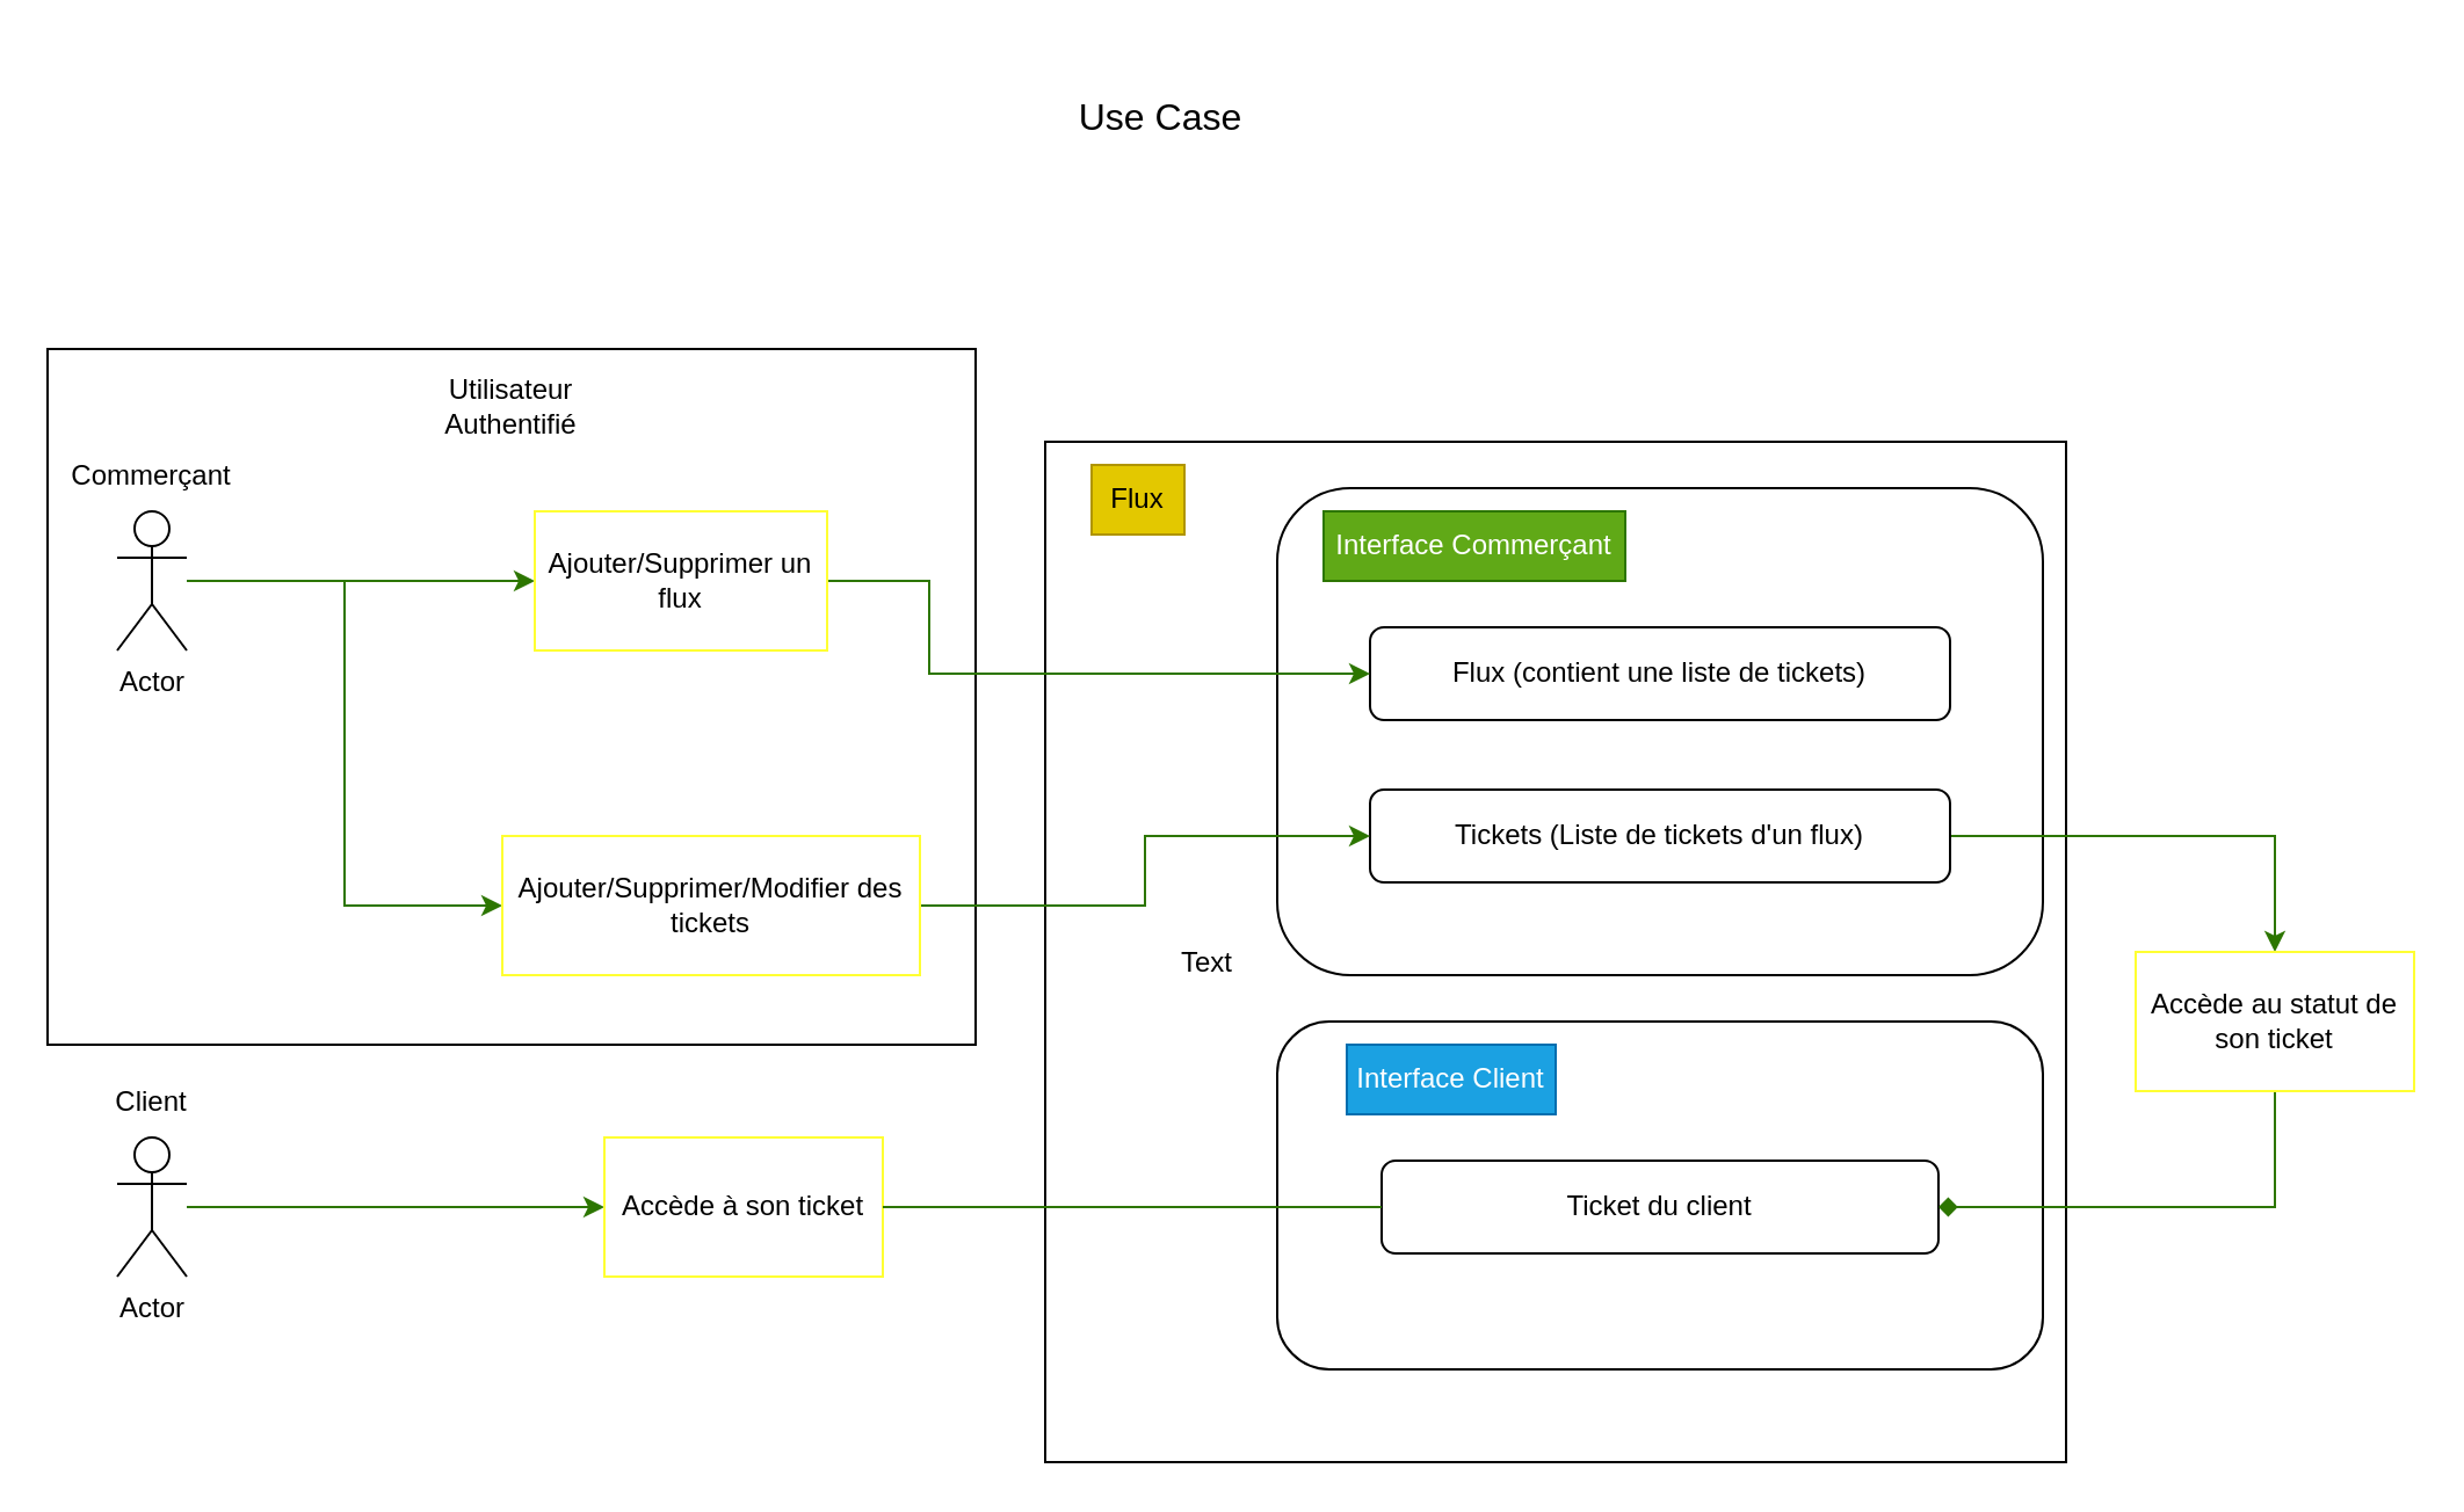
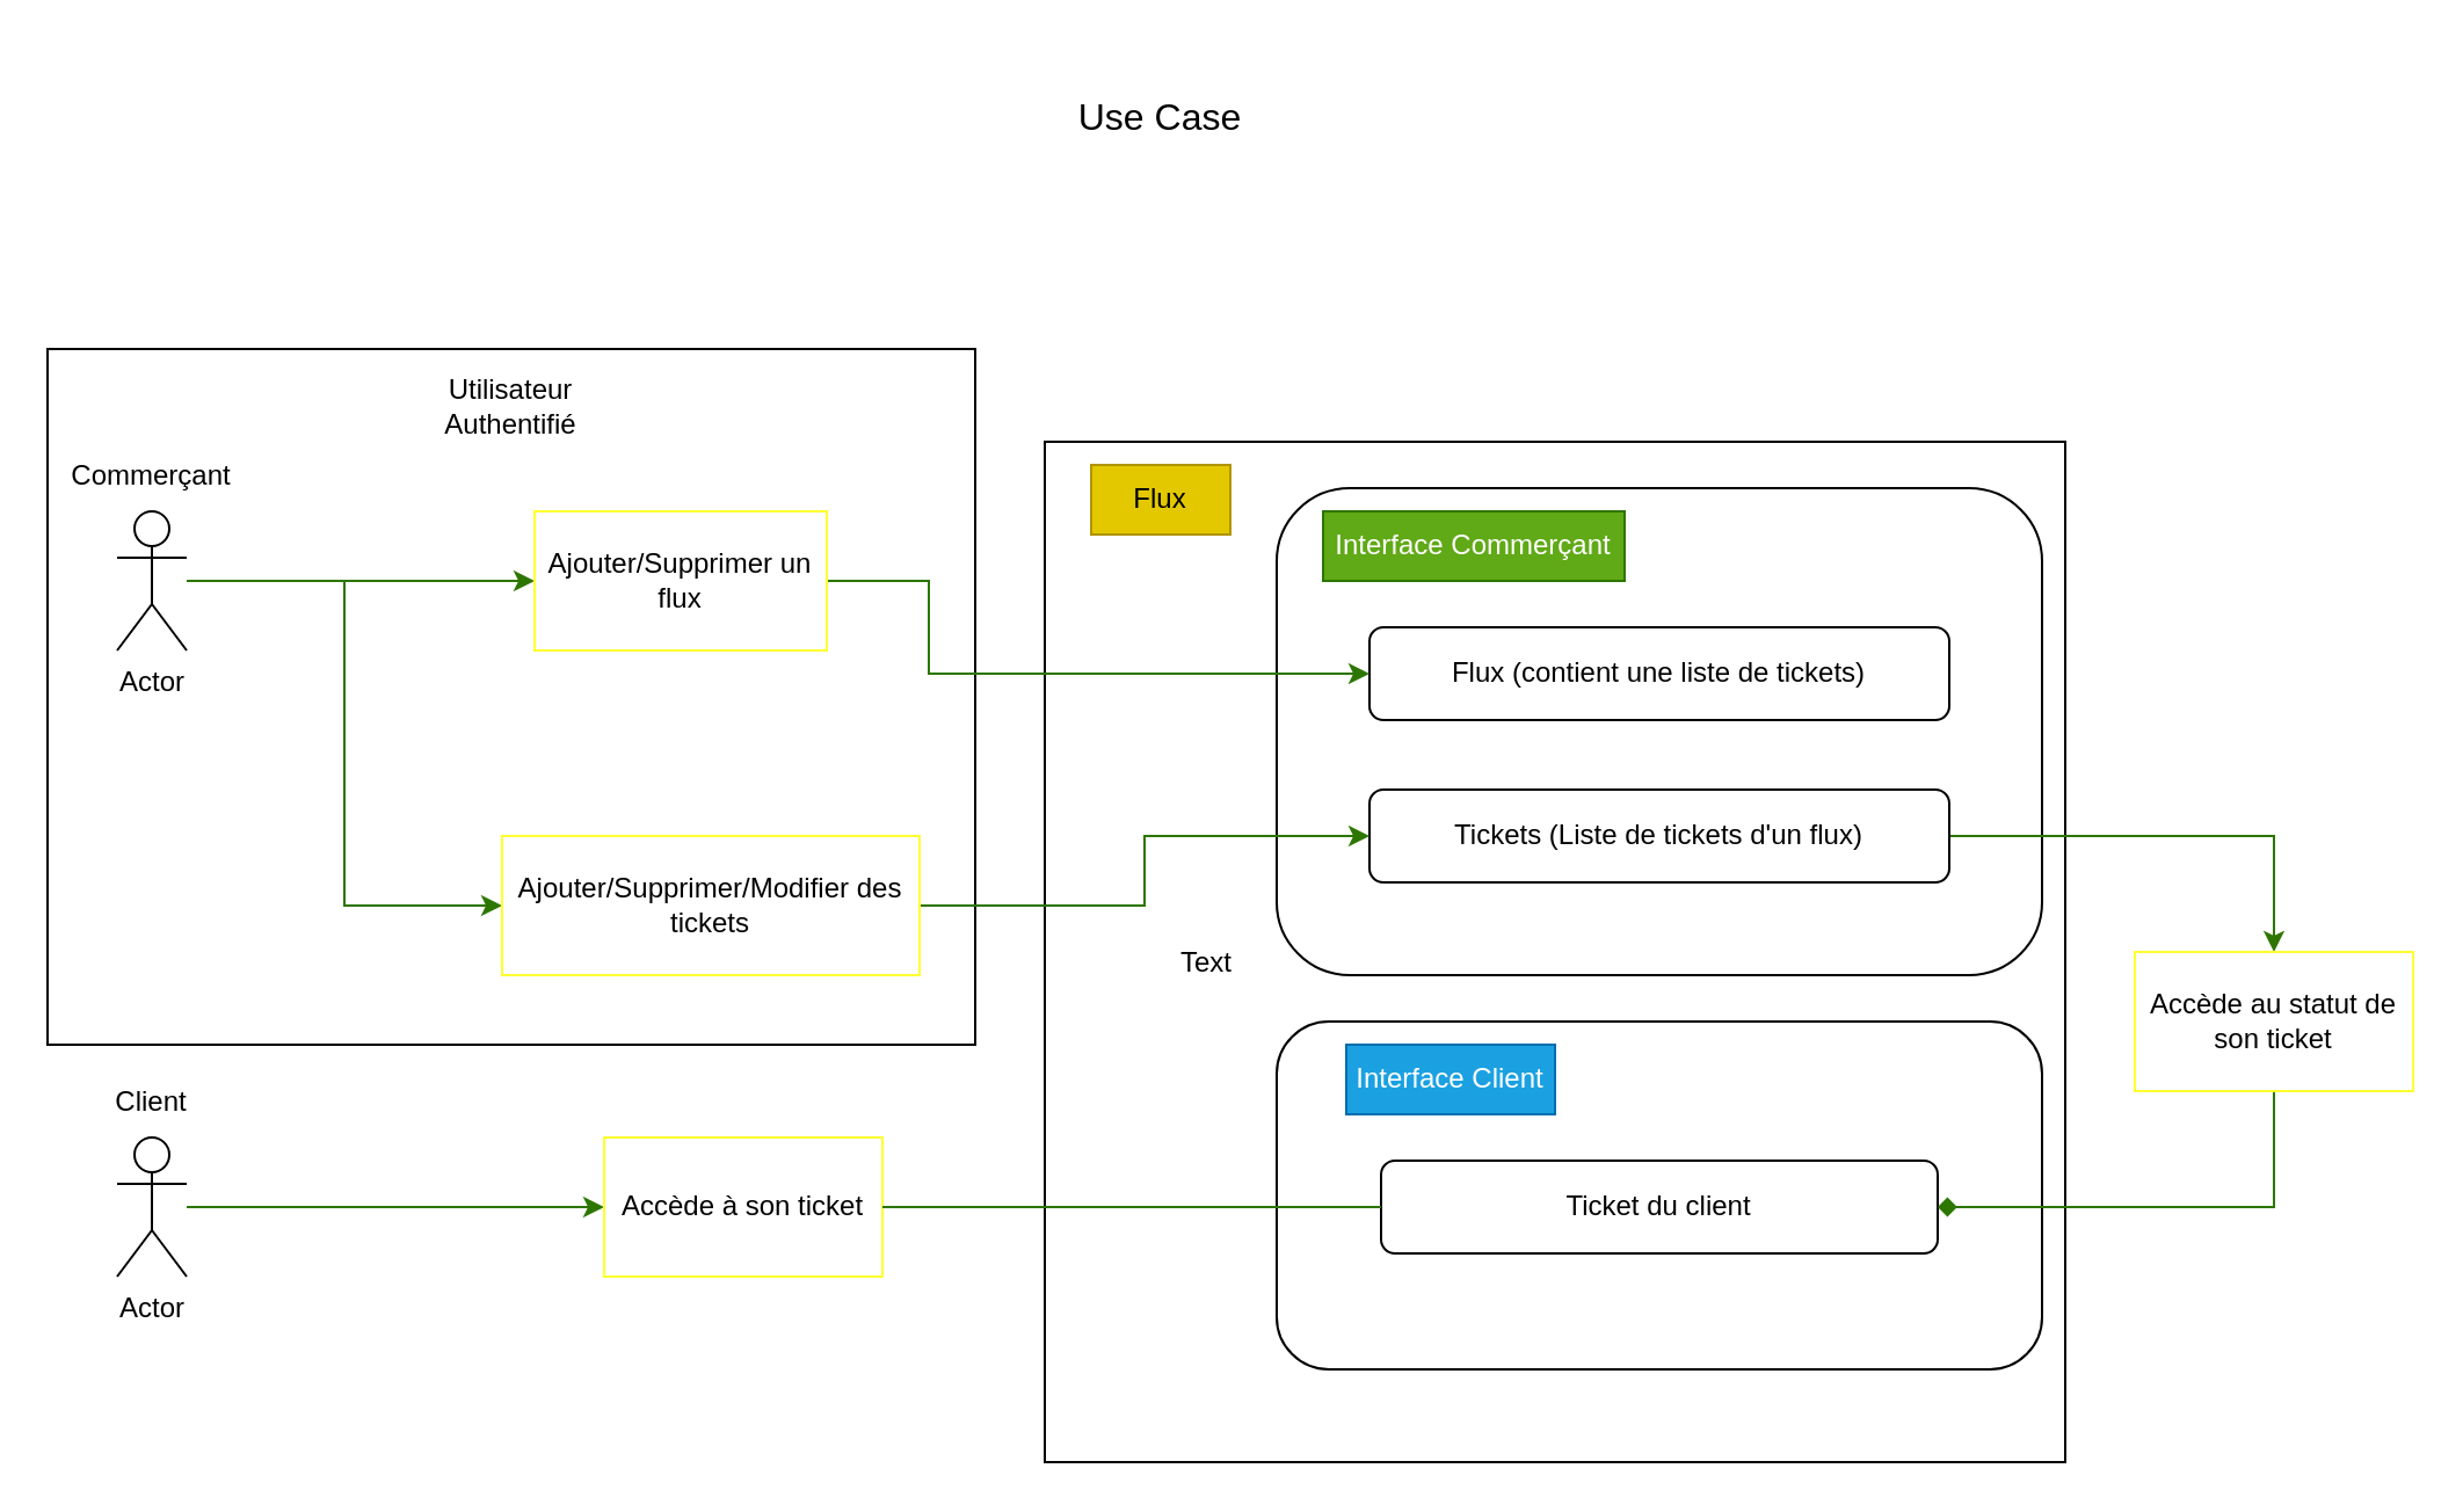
- <mxCell id="9" value="Flux" style="text;html=1;strokeColor=#B09500;fillColor=#e3c800;align=center;verticalAlign=middle;whiteSpace=wrap;rounded=0;fontColor=#000000;" parent="1" vertex="1"><mxGeometry x="470" y="200" width="40" height="30" as="geometry" /></mxCell>
+ <mxCell id="9" value="Flux" style="text;html=1;strokeColor=#B09500;fillColor=#e3c800;align=center;verticalAlign=middle;whiteSpace=wrap;rounded=0;fontColor=#000000;" parent="1" vertex="1"><mxGeometry x="470" y="200" width="60" height="30" as="geometry" /></mxCell>
